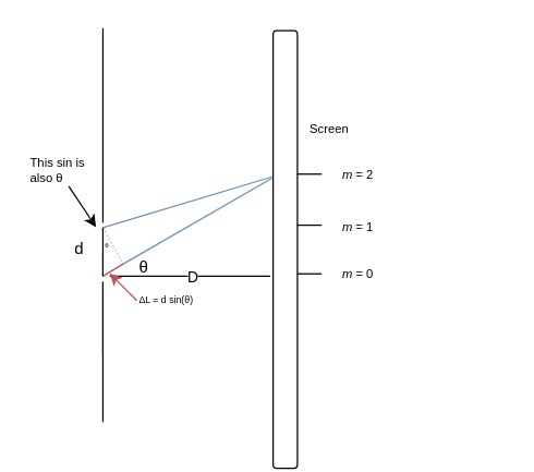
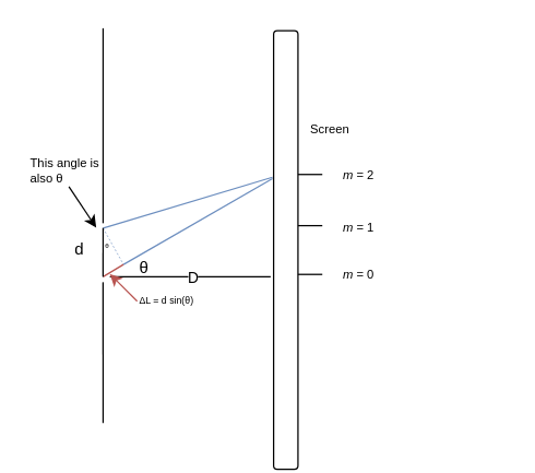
- <mxCell id="22" value="&lt;font style=&quot;font-size: 9px;&quot;&gt;This sin is also &lt;span class=&quot;ILfuVd&quot; lang=&quot;en&quot; style=&quot;font-size: 9px;&quot;&gt;&lt;span class=&quot;hgKElc&quot; style=&quot;font-size: 9px;&quot;&gt;θ&lt;/span&gt;&lt;/span&gt;&lt;/font&gt;" style="text;whiteSpace=wrap;html=1;fontSize=9;" vertex="1" parent="1"><mxGeometry x="20" y="107.09" width="60" height="40" as="geometry" /></mxCell>
+ <mxCell id="22" value="&lt;font style=&quot;font-size: 9px;&quot;&gt;This angle is also &lt;span class=&quot;ILfuVd&quot; lang=&quot;en&quot; style=&quot;font-size: 9px;&quot;&gt;&lt;span class=&quot;hgKElc&quot; style=&quot;font-size: 9px;&quot;&gt;θ&lt;/span&gt;&lt;/span&gt;&lt;/font&gt;" style="text;whiteSpace=wrap;html=1;fontSize=9;" vertex="1" parent="1"><mxGeometry x="20" y="107.09" width="60" height="40" as="geometry" /></mxCell>
